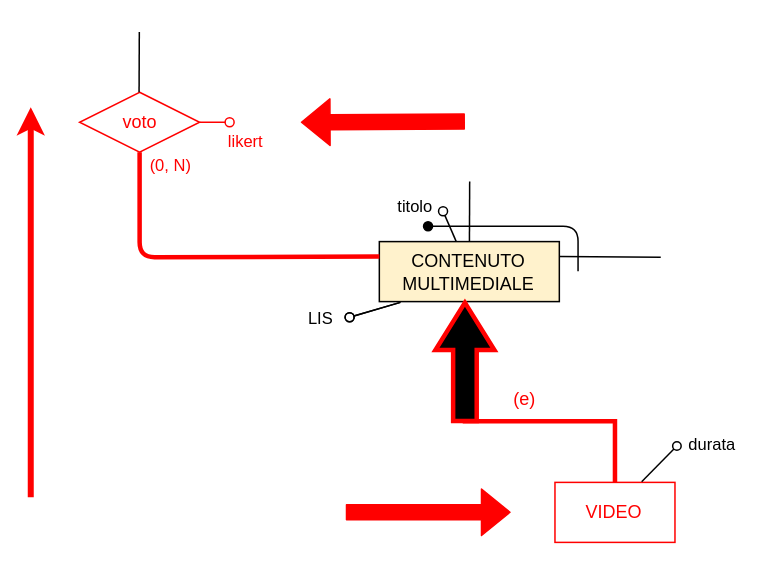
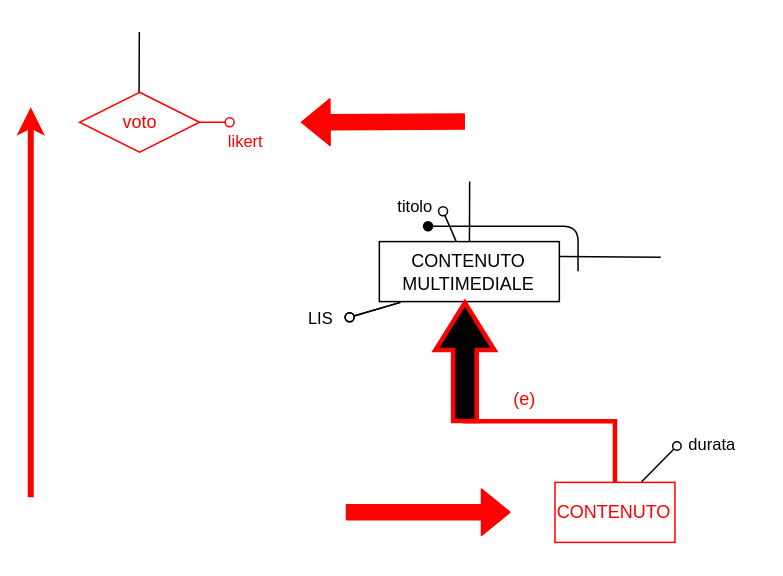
- <mxCell id="10" style="edgeStyle=none;jumpStyle=arc;html=1;exitX=0.5;exitY=1;exitDx=0;exitDy=0;entryX=0;entryY=0.25;entryDx=0;entryDy=0;endArrow=none;endFill=0;strokeColor=#FF0000;strokeWidth=3;" parent="1" source="12" target="4" edge="1"><mxGeometry relative="1" as="geometry"><Array as="points"><mxPoint x="92.58" y="171" /></Array></mxGeometry></mxCell>
- <mxCell id="11" value="&lt;font color=&quot;#ff0000&quot;&gt;(0, N)&lt;/font&gt;" style="edgeLabel;html=1;align=center;verticalAlign=middle;resizable=0;points=[];strokeColor=#FF0000;" parent="10" vertex="1" connectable="0"><mxGeometry x="-0.9" relative="1" as="geometry"><mxPoint x="20" y="-2" as="offset" /></mxGeometry></mxCell>
- <mxCell id="4" value="CONTENUTO&lt;br&gt;MULTIMEDIALE" style="rounded=0;whiteSpace=wrap;html=1;strokeColor=#000000;fillColor=#fff2cc;" parent="1" vertex="1"><mxGeometry x="252.39" y="160.57" width="120" height="40" as="geometry" /></mxCell>
+ <mxCell id="4" value="CONTENUTO&lt;br&gt;MULTIMEDIALE" style="rounded=0;whiteSpace=wrap;html=1;strokeColor=#000000;" parent="1" vertex="1"><mxGeometry x="252.39" y="160.57" width="120" height="40" as="geometry" /></mxCell>
- <mxCell id="19" value="&lt;font color=&quot;#ff0000&quot;&gt;VIDEO&lt;/font&gt;" style="whiteSpace=wrap;html=1;strokeColor=#FF0000;" parent="1" vertex="1"><mxGeometry x="369.48" y="321.09" width="80" height="40" as="geometry" /></mxCell>
+ <mxCell id="19" value="&lt;font color=&quot;#ff0000&quot;&gt;CONTENUTO&lt;/font&gt;" style="whiteSpace=wrap;html=1;strokeColor=#FF0000;" parent="1" vertex="1"><mxGeometry x="369.48" y="321.09" width="80" height="40" as="geometry" /></mxCell>
